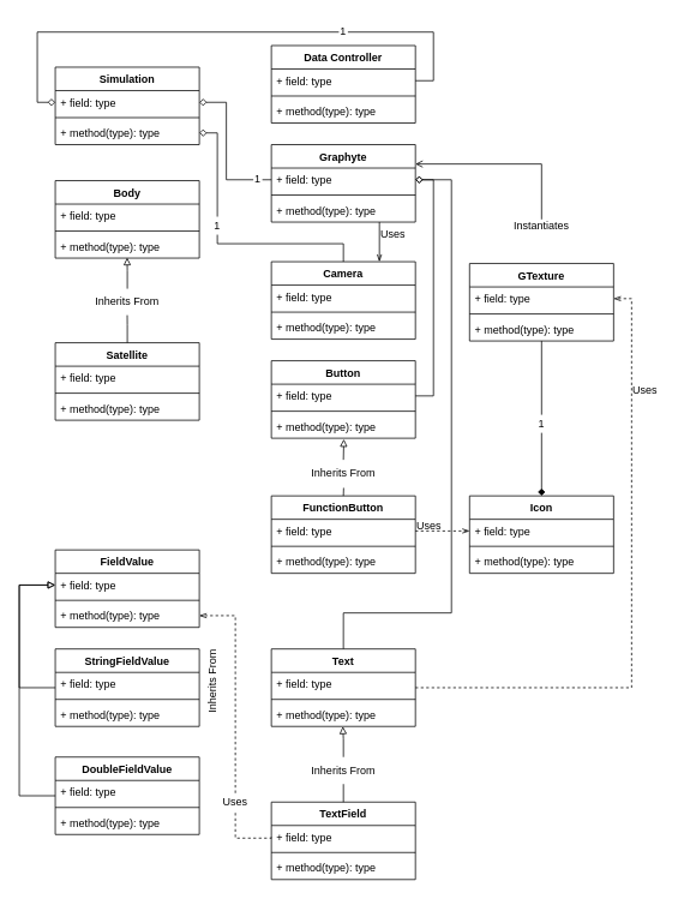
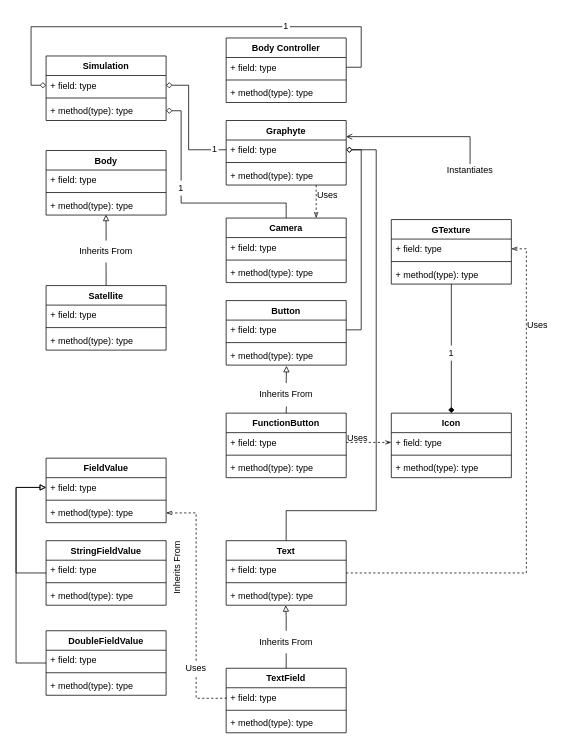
- <mxCell id="25" value="Data Controller" style="swimlane;fontStyle=1;align=center;verticalAlign=top;childLayout=stackLayout;horizontal=1;startSize=26;horizontalStack=0;resizeParent=1;resizeParentMax=0;resizeLast=0;collapsible=1;marginBottom=0;" parent="1" vertex="1"><mxGeometry x="300.89" y="50" width="160" height="86" as="geometry" /></mxCell>
+ <mxCell id="25" value="Body Controller" style="swimlane;fontStyle=1;align=center;verticalAlign=top;childLayout=stackLayout;horizontal=1;startSize=26;horizontalStack=0;resizeParent=1;resizeParentMax=0;resizeLast=0;collapsible=1;marginBottom=0;" parent="1" vertex="1"><mxGeometry x="300.89" y="50" width="160" height="86" as="geometry" /></mxCell>
- <mxCell id="89" value="Instantiates" style="text;html=1;strokeColor=none;fillColor=none;align=center;verticalAlign=middle;whiteSpace=wrap;rounded=0;" vertex="1" parent="1"><mxGeometry x="571" y="243" width="60" height="15" as="geometry" /></mxCell>
+ <mxCell id="89" value="Instantiates" style="text;html=1;strokeColor=none;fillColor=none;align=center;verticalAlign=middle;whiteSpace=wrap;rounded=0;" vertex="1" parent="1"><mxGeometry x="596" y="218" width="60" height="15" as="geometry" /></mxCell>
- <mxCell id="15" style="edgeStyle=orthogonalEdgeStyle;rounded=0;orthogonalLoop=1;jettySize=auto;html=1;exitX=0.75;exitY=1;exitDx=0;exitDy=0;entryX=0.75;entryY=0;entryDx=0;entryDy=0;startArrow=none;startFill=0;endArrow=openThin;endFill=0;dashed=0;" edge="1" parent="1" source="16" target="21"><mxGeometry relative="1" as="geometry" /></mxCell>
+ <mxCell id="15" style="edgeStyle=orthogonalEdgeStyle;rounded=0;orthogonalLoop=1;jettySize=auto;html=1;exitX=0.75;exitY=1;exitDx=0;exitDy=0;entryX=0.75;entryY=0;entryDx=0;entryDy=0;startArrow=none;startFill=0;endArrow=openThin;endFill=0;dashed=1;" edge="1" parent="1" source="16" target="21"><mxGeometry relative="1" as="geometry" /></mxCell>
